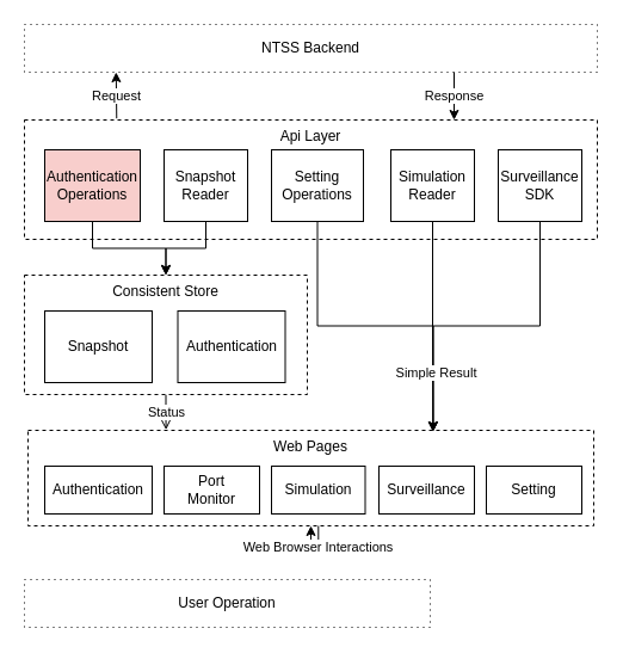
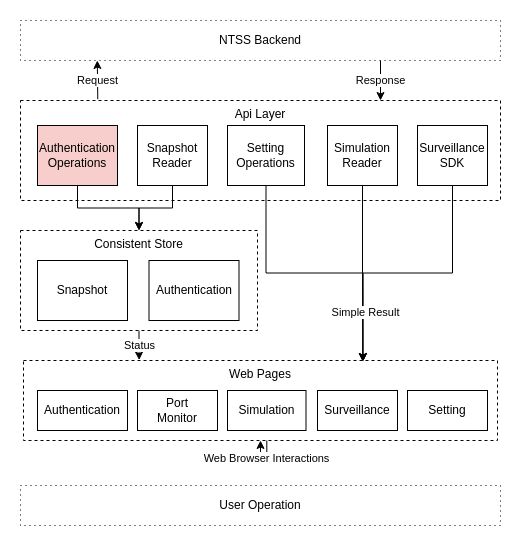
- <mxCell id="6" value="Status" style="edgeStyle=orthogonalEdgeStyle;rounded=0;orthogonalLoop=1;jettySize=auto;html=1;entryX=0.244;entryY=-0.005;entryDx=0;entryDy=0;entryPerimeter=0;endArrow=open;" edge="1" parent="1" source="7" target="19"><mxGeometry relative="1" as="geometry" /></mxCell>
+ <mxCell id="6" value="Status" style="edgeStyle=orthogonalEdgeStyle;rounded=0;orthogonalLoop=1;jettySize=auto;html=1;entryX=0.244;entryY=-0.005;entryDx=0;entryDy=0;entryPerimeter=0;" edge="1" parent="1" source="7" target="19"><mxGeometry relative="1" as="geometry" /></mxCell>
- <mxCell id="20" value="User Operation" style="rounded=0;whiteSpace=wrap;html=1;fillColor=none;dashed=1;dashPattern=1 4;" vertex="1" parent="1"><mxGeometry x="20" y="485" width="340" height="40" as="geometry" /></mxCell>
+ <mxCell id="20" value="User Operation" style="rounded=0;whiteSpace=wrap;html=1;fillColor=none;dashed=1;dashPattern=1 4;" vertex="1" parent="1"><mxGeometry x="20" y="485" width="480" height="40" as="geometry" /></mxCell>
